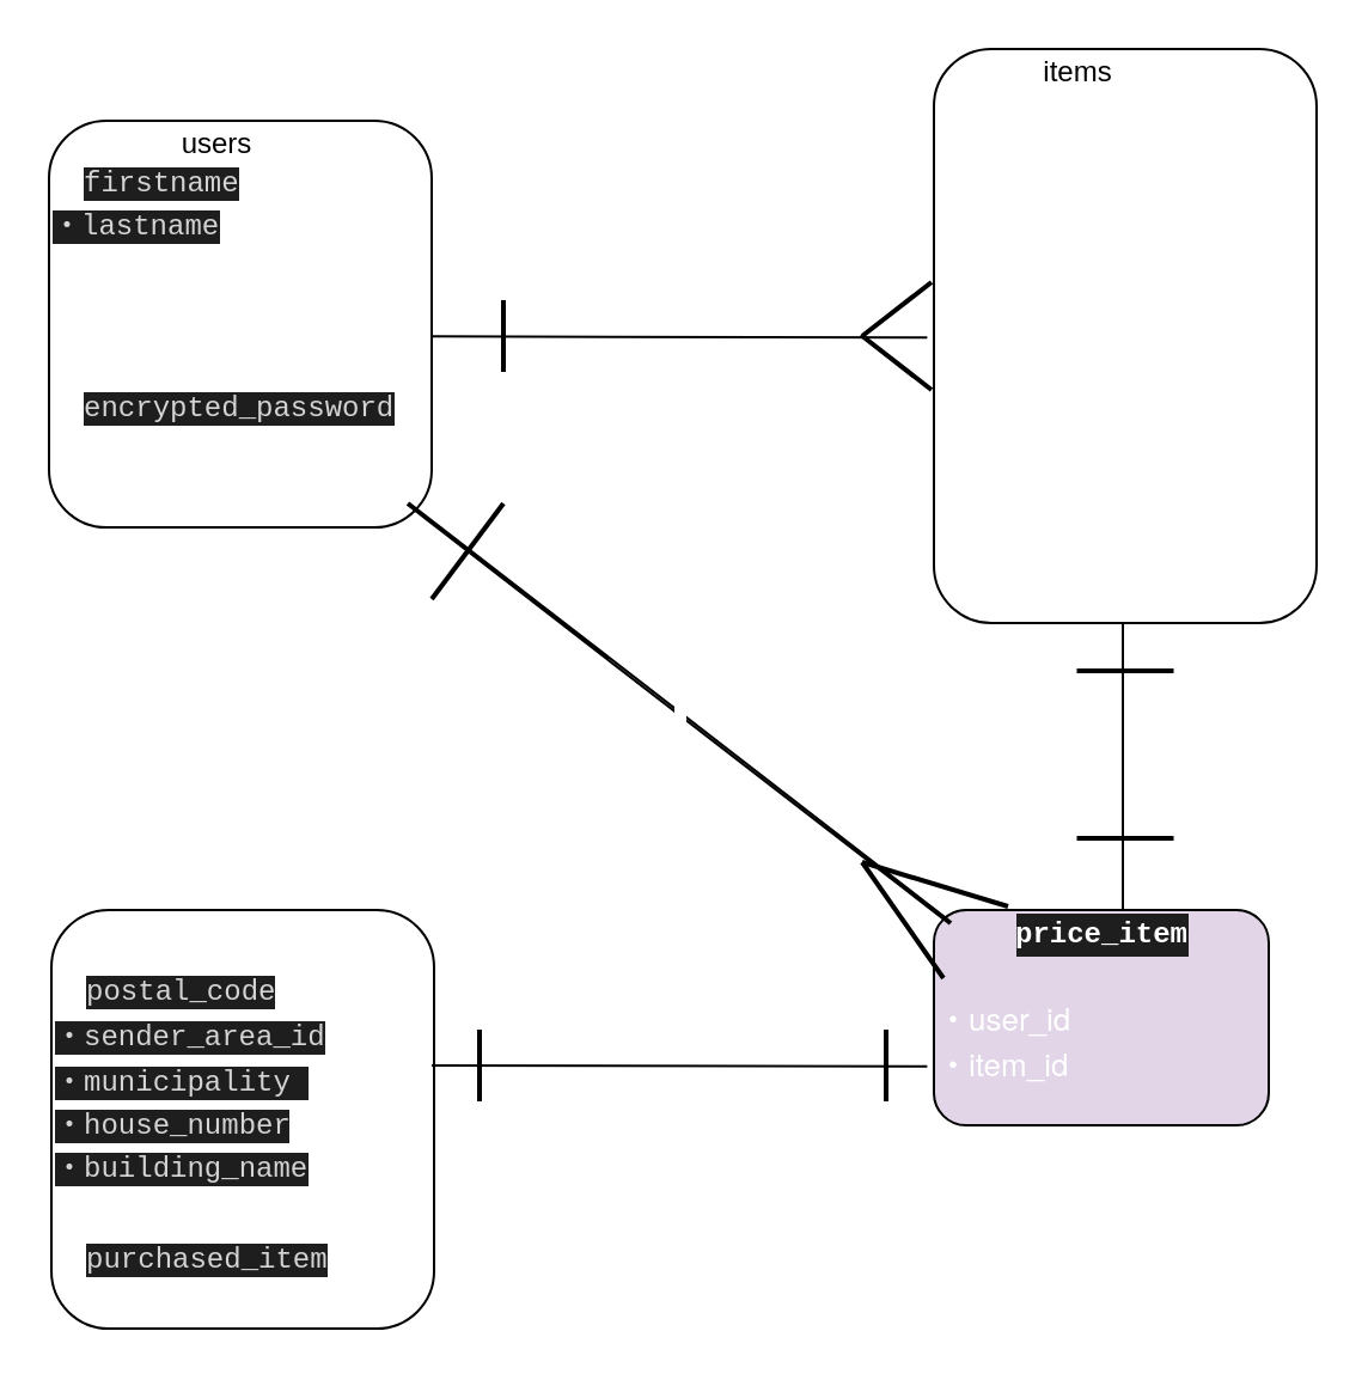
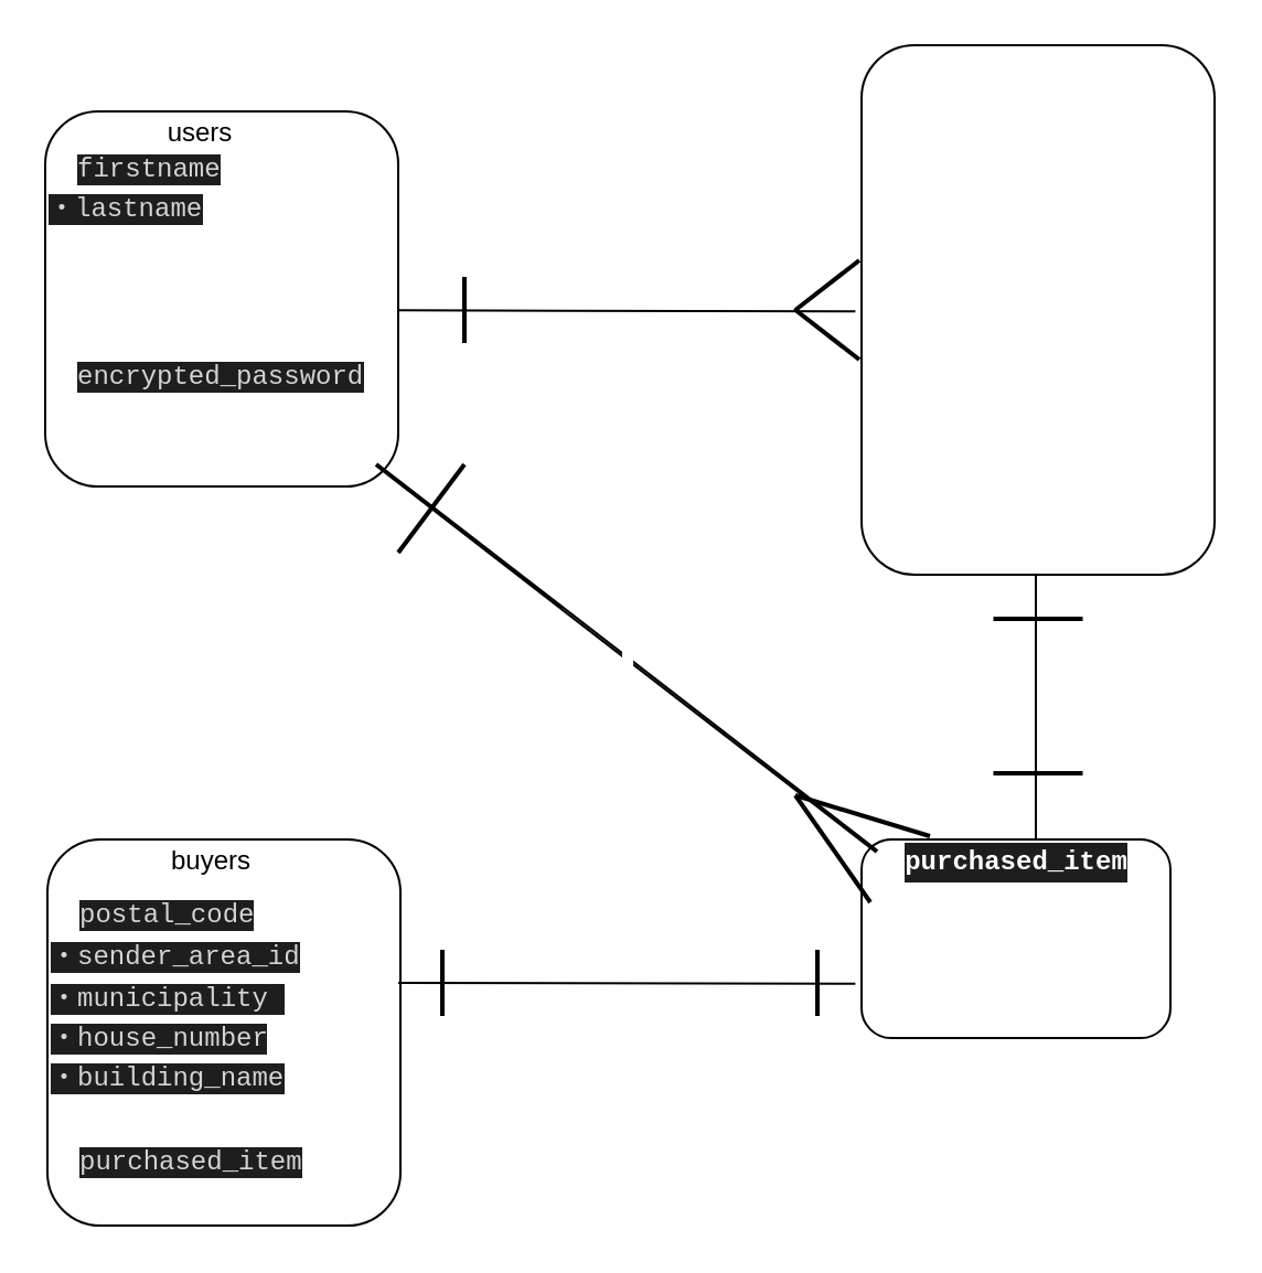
- <mxCell id="7" value="items" style="text;html=1;resizable=0;autosize=1;align=center;verticalAlign=middle;points=[];fillColor=none;strokeColor=none;rounded=0;" parent="1" vertex="1"><mxGeometry x="430" y="20" width="40" height="20" as="geometry" /></mxCell>
+ <mxCell id="10" value="buyers" style="text;html=1;resizable=0;autosize=1;align=center;verticalAlign=middle;points=[];fillColor=none;strokeColor=none;rounded=0;" parent="1" vertex="1"><mxGeometry x="70" y="380" width="50" height="20" as="geometry" /></mxCell>
- <mxCell id="13" value="&lt;div style=&quot;background-color: rgb(30, 30, 30); font-family: menlo, monaco, &amp;quot;courier new&amp;quot;, monospace; line-height: 18px;&quot;&gt;&lt;span style=&quot;font-weight: bold;&quot;&gt;price_item&lt;/span&gt;&lt;/div&gt;" style="text;html=1;resizable=0;autosize=1;align=center;verticalAlign=middle;points=[];fillColor=none;strokeColor=none;rounded=0;fontColor=#FFFFFF;" vertex="1" parent="1"><mxGeometry x="400" y="380" width="120" height="20" as="geometry" /></mxCell>
+ <mxCell id="13" value="&lt;div style=&quot;background-color: rgb(30, 30, 30); font-family: menlo, monaco, &amp;quot;courier new&amp;quot;, monospace; line-height: 18px;&quot;&gt;&lt;span style=&quot;font-weight: bold;&quot;&gt;purchased_item&lt;/span&gt;&lt;/div&gt;" style="text;html=1;resizable=0;autosize=1;align=center;verticalAlign=middle;points=[];fillColor=none;strokeColor=none;rounded=0;fontColor=#FFFFFF;" vertex="1" parent="1"><mxGeometry x="400" y="380" width="120" height="20" as="geometry" /></mxCell>
- <mxCell id="12" value="&lt;p class=&quot;p1&quot; style=&quot;margin: 0px ; font-stretch: normal ; font-size: 13px ; line-height: normal ; font-family: &amp;#34;helvetica neue&amp;#34;&quot;&gt;&lt;br&gt;&lt;/p&gt;&lt;p class=&quot;p1&quot; style=&quot;margin: 0px ; font-stretch: normal ; font-size: 13px ; line-height: normal ; font-family: &amp;#34;helvetica neue&amp;#34;&quot;&gt;・user_id&lt;/p&gt;&lt;p class=&quot;p1&quot; style=&quot;margin: 0px ; font-stretch: normal ; font-size: 13px ; line-height: normal ; font-family: &amp;#34;helvetica neue&amp;#34;&quot;&gt;・item_id&lt;/p&gt;" style="rounded=1;whiteSpace=wrap;html=1;align=left;fontColor=#FFFFFF;fillColor=#e1d5e7;" vertex="1" parent="1"><mxGeometry x="390" y="380" width="140" height="90" as="geometry" /></mxCell>
+ <mxCell id="12" value="&lt;p class=&quot;p1&quot; style=&quot;margin: 0px ; font-stretch: normal ; font-size: 13px ; line-height: normal ; font-family: &amp;#34;helvetica neue&amp;#34;&quot;&gt;&lt;br&gt;&lt;/p&gt;&lt;p class=&quot;p1&quot; style=&quot;margin: 0px ; font-stretch: normal ; font-size: 13px ; line-height: normal ; font-family: &amp;#34;helvetica neue&amp;#34;&quot;&gt;・user_id&lt;/p&gt;&lt;p class=&quot;p1&quot; style=&quot;margin: 0px ; font-stretch: normal ; font-size: 13px ; line-height: normal ; font-family: &amp;#34;helvetica neue&amp;#34;&quot;&gt;・item_id&lt;/p&gt;" style="rounded=1;whiteSpace=wrap;html=1;align=left;fontColor=#FFFFFF;" vertex="1" parent="1"><mxGeometry x="390" y="380" width="140" height="90" as="geometry" /></mxCell>
